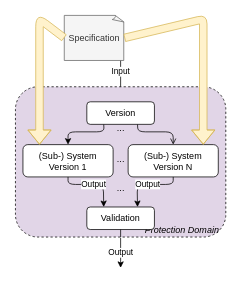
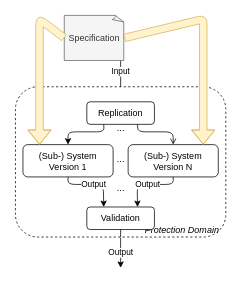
- <mxCell id="13" value="Version" style="rounded=1;whiteSpace=wrap;html=1;" parent="1" vertex="1"><mxGeometry x="115" y="135" width="90" height="30" as="geometry" /></mxCell>
+ <mxCell id="13" value="Replication" style="rounded=1;whiteSpace=wrap;html=1;" parent="1" vertex="1"><mxGeometry x="115" y="135" width="90" height="30" as="geometry" /></mxCell>
- <mxCell id="2" value="&lt;i&gt;Protection Domain &amp;nbsp;&lt;/i&gt;" style="rounded=1;whiteSpace=wrap;html=1;dashed=1;align=right;verticalAlign=bottom;fillColor=#e1d5e7;" parent="1" vertex="1"><mxGeometry x="20" y="115" width="280" height="200" as="geometry" /></mxCell>
+ <mxCell id="2" value="&lt;i&gt;Protection Domain &amp;nbsp;&lt;/i&gt;" style="rounded=1;whiteSpace=wrap;html=1;dashed=1;align=right;verticalAlign=bottom;" parent="1" vertex="1"><mxGeometry x="20" y="115" width="280" height="200" as="geometry" /></mxCell>
